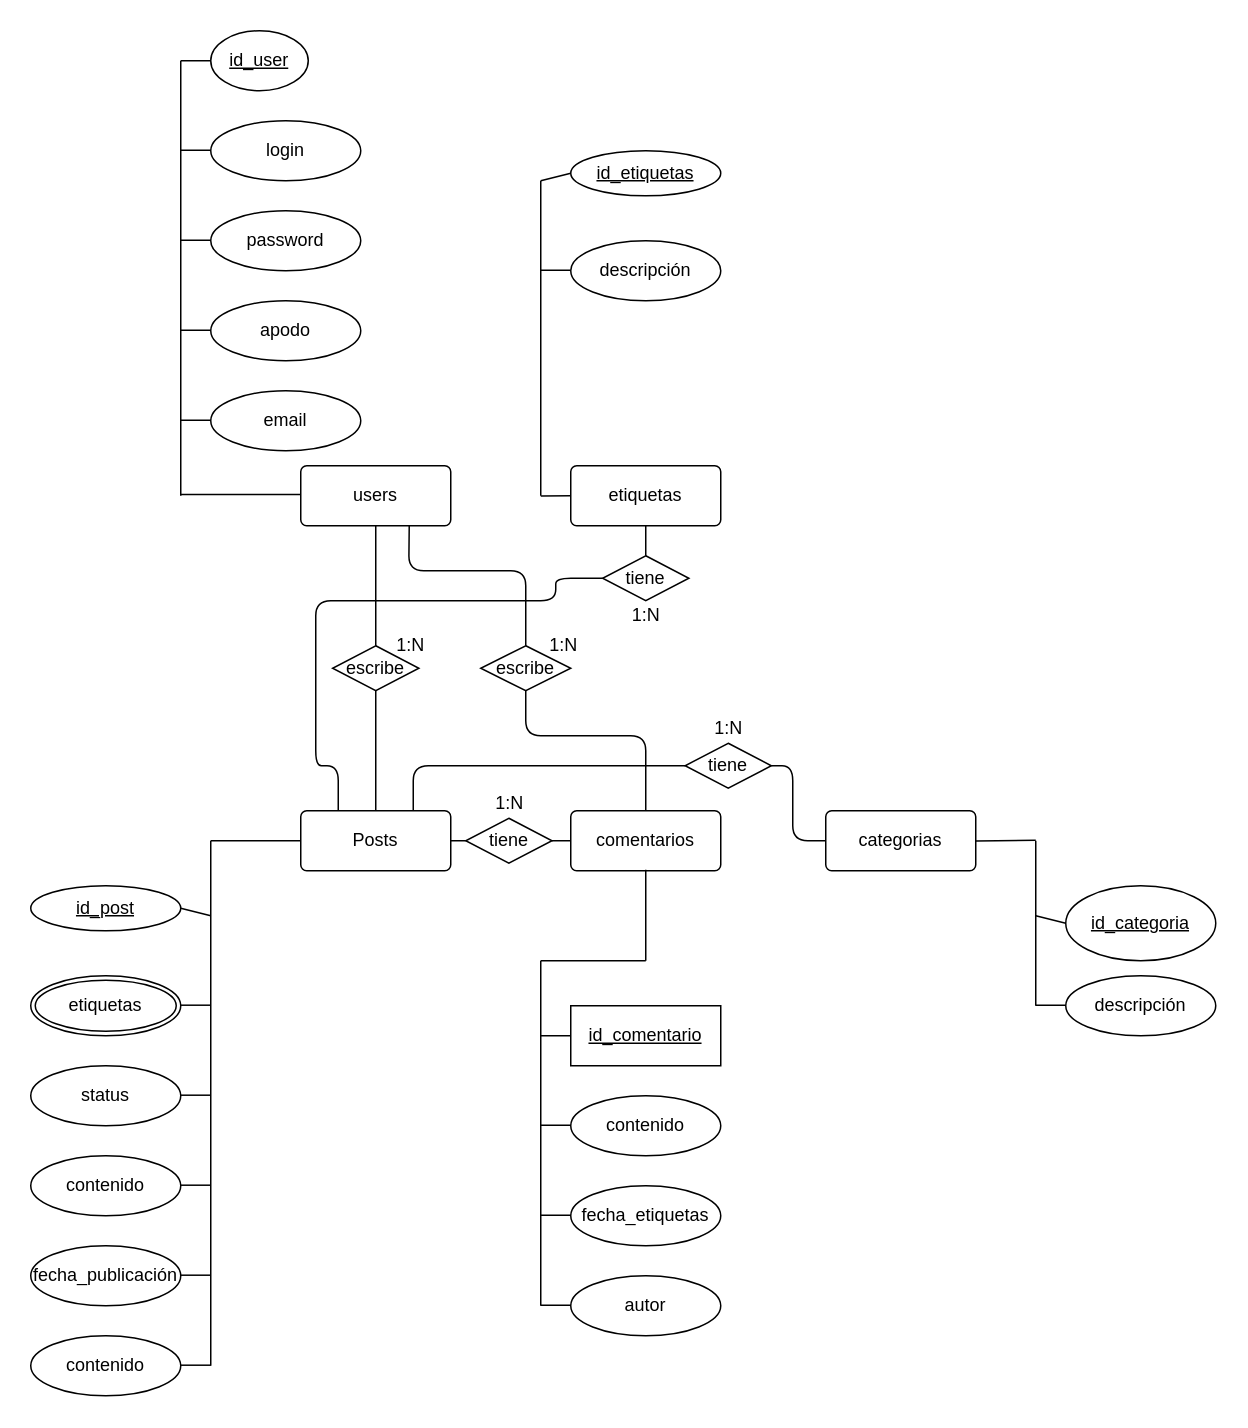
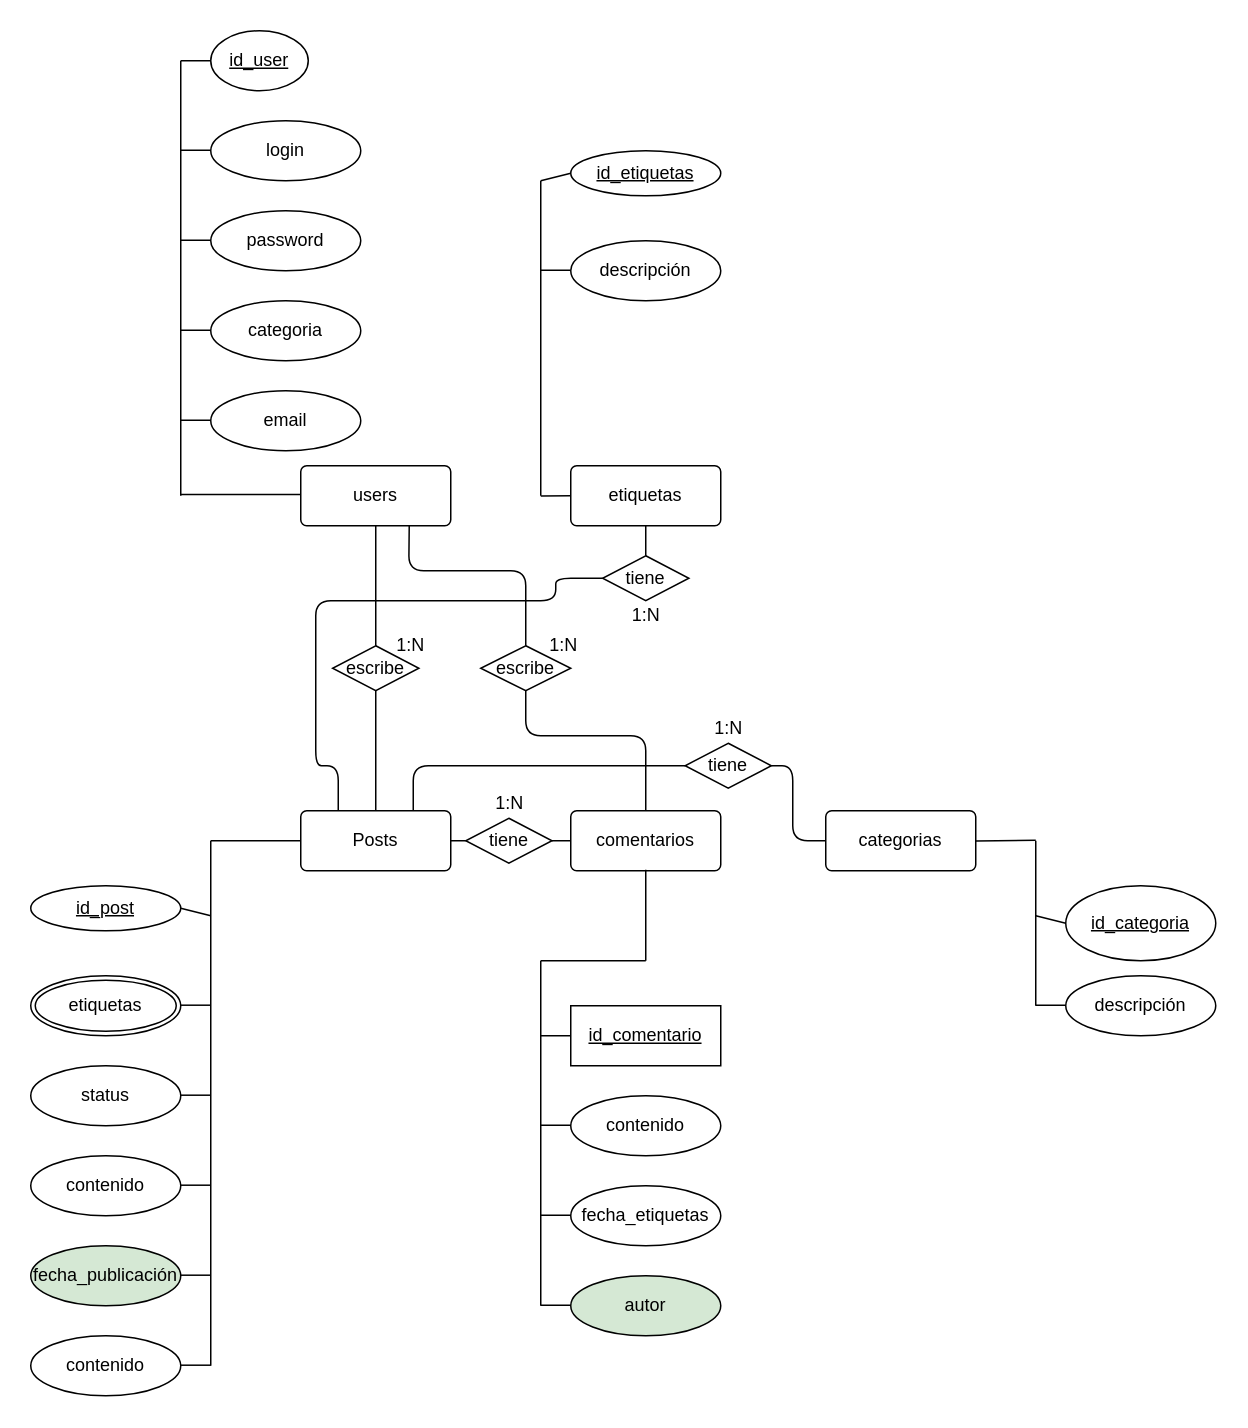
- <mxCell id="20" value="apodo" style="ellipse;whiteSpace=wrap;html=1;align=center;" vertex="1" parent="1"><mxGeometry x="140" y="200" width="100" height="40" as="geometry" /></mxCell>
+ <mxCell id="20" value="categoria" style="ellipse;whiteSpace=wrap;html=1;align=center;" vertex="1" parent="1"><mxGeometry x="140" y="200" width="100" height="40" as="geometry" /></mxCell>
- <mxCell id="7" value="fecha_publicación" style="ellipse;whiteSpace=wrap;html=1;align=center;" vertex="1" parent="1"><mxGeometry x="20" y="830" width="100" height="40" as="geometry" /></mxCell>
+ <mxCell id="7" value="fecha_publicación" style="ellipse;whiteSpace=wrap;html=1;align=center;fillColor=#d5e8d4;" vertex="1" parent="1"><mxGeometry x="20" y="830" width="100" height="40" as="geometry" /></mxCell>
- <mxCell id="40" value="autor" style="ellipse;whiteSpace=wrap;html=1;align=center;" vertex="1" parent="1"><mxGeometry x="380" y="850" width="100" height="40" as="geometry" /></mxCell>
+ <mxCell id="40" value="autor" style="ellipse;whiteSpace=wrap;html=1;align=center;fillColor=#d5e8d4;" vertex="1" parent="1"><mxGeometry x="380" y="850" width="100" height="40" as="geometry" /></mxCell>
